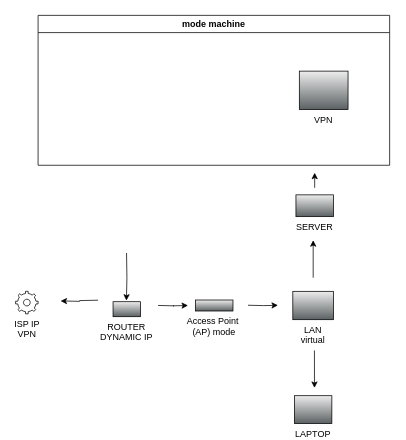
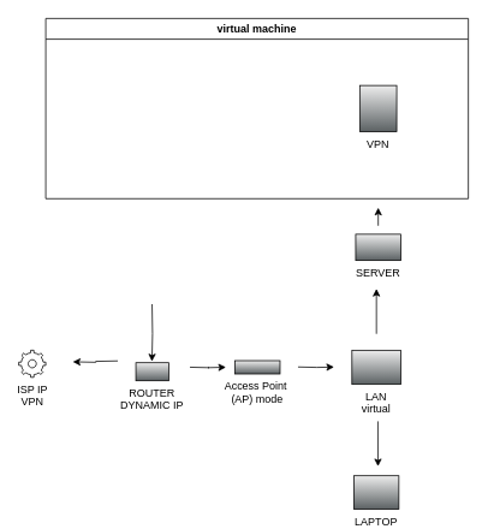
- <mxCell id="14" value="mode machine" style="swimlane;whiteSpace=wrap;html=1;" vertex="1" parent="1"><mxGeometry x="50" y="20" width="469" height="200" as="geometry" /></mxCell>
+ <mxCell id="14" value="virtual machine" style="swimlane;whiteSpace=wrap;html=1;" vertex="1" parent="1"><mxGeometry x="50" y="20" width="469" height="200" as="geometry" /></mxCell>
- <mxCell id="15" value="VPN" style="shape=mxgraph.networks2.icon;aspect=fixed;fillColor=#EDEDED;strokeColor=#000000;gradientColor=#5B6163;network2IconShadow=1;network2bgFillColor=none;labelPosition=center;verticalLabelPosition=bottom;align=center;verticalAlign=top;network2Icon=mxgraph.networks2.lock;network2IconW=0.8;network2IconH=1.0;" vertex="1" parent="14"><mxGeometry x="348.5" y="74.38" width="65" height="51.24" as="geometry" /></mxCell>
+ <mxCell id="15" value="VPN" style="shape=mxgraph.networks2.icon;aspect=fixed;fillColor=#EDEDED;strokeColor=#000000;gradientColor=#5B6163;network2IconShadow=1;network2bgFillColor=none;labelPosition=center;verticalLabelPosition=bottom;align=center;verticalAlign=top;network2Icon=mxgraph.networks2.lock;network2IconW=0.8;network2IconH=1.0;" vertex="1" parent="14"><mxGeometry x="348.5" y="74.38" width="41" height="51.24" as="geometry" /></mxCell>
